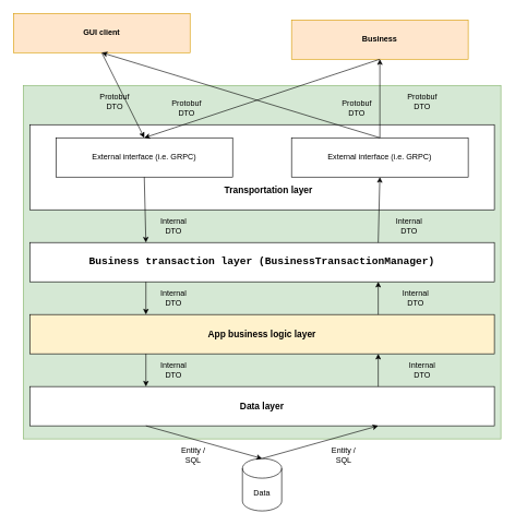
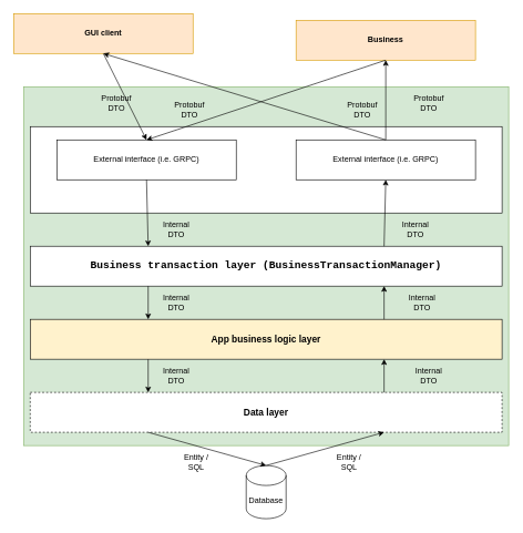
- <mxCell id="24" value="Transportation layer" style="text;html=1;align=center;verticalAlign=middle;whiteSpace=wrap;rounded=0;fontSize=14;fontStyle=1" parent="1" vertex="1"><mxGeometry x="335" y="275" width="150" height="30" as="geometry" /></mxCell>
- <mxCell id="18" value="Data layer" style="rounded=0;whiteSpace=wrap;html=1;fontStyle=1;fontSize=14;" parent="1" vertex="1"><mxGeometry x="45" y="590" width="710" height="60" as="geometry" /></mxCell>
+ <mxCell id="18" value="Data layer" style="rounded=0;whiteSpace=wrap;html=1;fontStyle=1;fontSize=14;dashed=1;" parent="1" vertex="1"><mxGeometry x="45" y="590" width="710" height="60" as="geometry" /></mxCell>
- <mxCell id="19" value="Data" style="shape=cylinder3;whiteSpace=wrap;html=1;boundedLbl=1;backgroundOutline=1;size=15;" parent="1" vertex="1"><mxGeometry x="370" y="700" width="60" height="80" as="geometry" /></mxCell>
+ <mxCell id="19" value="Database" style="shape=cylinder3;whiteSpace=wrap;html=1;boundedLbl=1;backgroundOutline=1;size=15;" parent="1" vertex="1"><mxGeometry x="370" y="700" width="60" height="80" as="geometry" /></mxCell>
